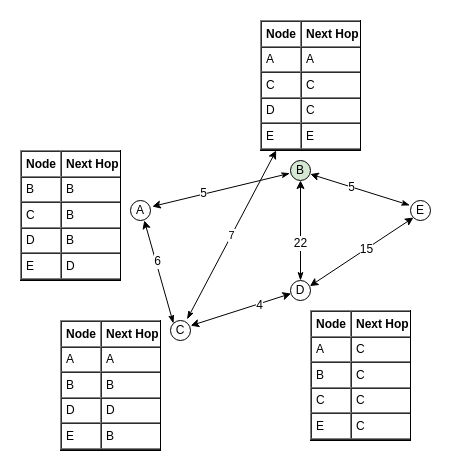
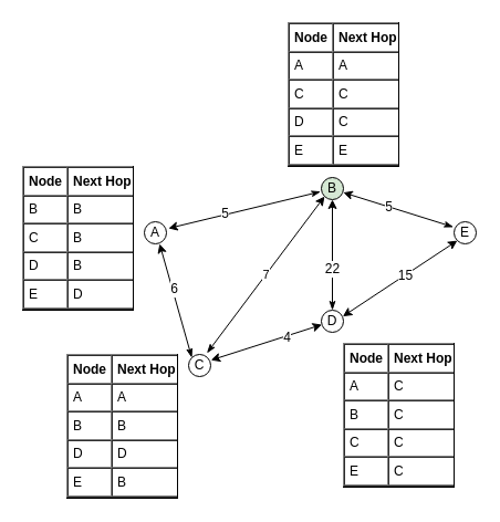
- <mxCell id="15" value="7" style="endArrow=classic;html=1;exitX=0.83;exitY=-0.06;exitDx=0;exitDy=0;startArrow=classicThin;startFill=1;exitPerimeter=0;" parent="1" source="5" target="21" edge="1"><mxGeometry width="50" height="50" relative="1" as="geometry"><mxPoint x="320" y="300" as="sourcePoint" /><mxPoint x="320" y="200" as="targetPoint" /></mxGeometry></mxCell>
+ <mxCell id="15" value="7" style="endArrow=classic;html=1;exitX=0.83;exitY=-0.06;exitDx=0;exitDy=0;entryX=0;entryY=1;entryDx=0;entryDy=0;startArrow=classicThin;startFill=1;exitPerimeter=0;" parent="1" source="5" target="6" edge="1"><mxGeometry width="50" height="50" relative="1" as="geometry"><mxPoint x="320" y="300" as="sourcePoint" /><mxPoint x="320" y="200" as="targetPoint" /></mxGeometry></mxCell>
